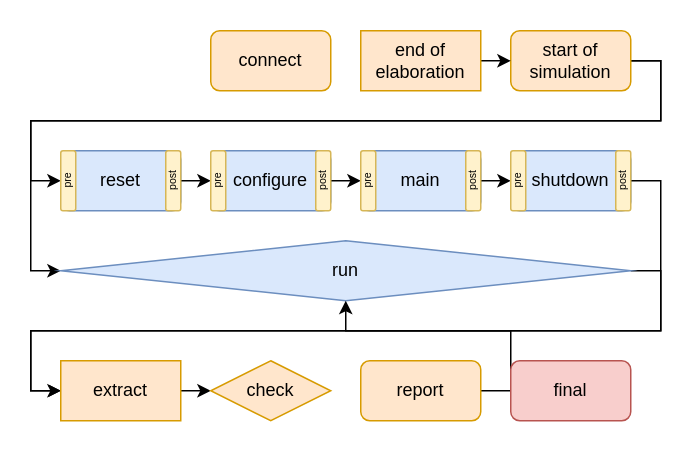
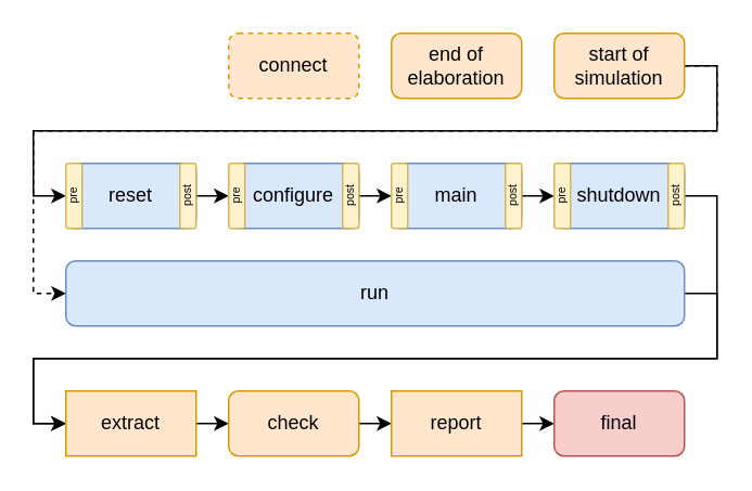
- <mxCell id="2" value="connect" style="rounded=1;whiteSpace=wrap;html=1;fillColor=#ffe6cc;strokeColor=#d79b00;" vertex="1" parent="1"><mxGeometry x="140" y="20" width="80" height="40" as="geometry" /></mxCell>
+ <mxCell id="2" value="connect" style="rounded=1;whiteSpace=wrap;html=1;fillColor=#ffe6cc;strokeColor=#d79b00;dashed=1;" vertex="1" parent="1"><mxGeometry x="140" y="20" width="80" height="40" as="geometry" /></mxCell>
- <mxCell id="26" value="end of elaboration" style="whiteSpace=wrap;html=1;fillColor=#ffe6cc;strokeColor=#d79b00;rounded=0;" vertex="1" parent="1"><mxGeometry x="240" y="20" width="80" height="40" as="geometry" /></mxCell>
+ <mxCell id="26" value="end of elaboration" style="rounded=1;whiteSpace=wrap;html=1;fillColor=#ffe6cc;strokeColor=#d79b00;" vertex="1" parent="1"><mxGeometry x="240" y="20" width="80" height="40" as="geometry" /></mxCell>
- <mxCell id="25" style="edgeStyle=orthogonalEdgeStyle;rounded=0;orthogonalLoop=1;jettySize=auto;html=1;exitX=1;exitY=0.5;exitDx=0;exitDy=0;entryX=0;entryY=0.5;entryDx=0;entryDy=0;" edge="1" parent="1" source="26" target="5"><mxGeometry relative="1" as="geometry" /></mxCell>
- <mxCell id="4" style="edgeStyle=orthogonalEdgeStyle;rounded=0;orthogonalLoop=1;jettySize=auto;html=1;exitX=1;exitY=0.5;exitDx=0;exitDy=0;entryX=0;entryY=0.5;entryDx=0;entryDy=0;" edge="1" parent="1" source="5" target="8"><mxGeometry relative="1" as="geometry"><Array as="points"><mxPoint x="440" y="40" /><mxPoint x="440" y="80" /><mxPoint x="20" y="80" /><mxPoint x="20" y="180" /></Array></mxGeometry></mxCell>
+ <mxCell id="4" style="edgeStyle=orthogonalEdgeStyle;rounded=0;orthogonalLoop=1;jettySize=auto;html=1;exitX=1;exitY=0.5;exitDx=0;exitDy=0;entryX=0;entryY=0.5;entryDx=0;entryDy=0;dashed=1;" edge="1" parent="1" source="5" target="8"><mxGeometry relative="1" as="geometry"><Array as="points"><mxPoint x="440" y="40" /><mxPoint x="440" y="80" /><mxPoint x="20" y="80" /><mxPoint x="20" y="180" /></Array></mxGeometry></mxCell>
- <mxCell id="8" value="run" style="rhombus;whiteSpace=wrap;html=1;fillColor=#dae8fc;strokeColor=#6c8ebf;" vertex="1" parent="1"><mxGeometry x="40" y="160" width="380" height="40" as="geometry" /></mxCell>
+ <mxCell id="8" value="run" style="rounded=1;whiteSpace=wrap;html=1;fillColor=#dae8fc;strokeColor=#6c8ebf;" vertex="1" parent="1"><mxGeometry x="40" y="160" width="380" height="40" as="geometry" /></mxCell>
- <mxCell id="7" style="edgeStyle=orthogonalEdgeStyle;rounded=0;orthogonalLoop=1;jettySize=auto;html=1;exitX=1;exitY=0.5;exitDx=0;exitDy=0;entryX=0;entryY=0.5;entryDx=0;entryDy=0;endArrow=open;" edge="1" parent="1" source="8" target="19"><mxGeometry relative="1" as="geometry" /></mxCell>
+ <mxCell id="7" style="edgeStyle=orthogonalEdgeStyle;rounded=0;orthogonalLoop=1;jettySize=auto;html=1;exitX=1;exitY=0.5;exitDx=0;exitDy=0;entryX=0;entryY=0.5;entryDx=0;entryDy=0;" edge="1" parent="1" source="8" target="19"><mxGeometry relative="1" as="geometry" /></mxCell>
- <mxCell id="22" style="edgeStyle=orthogonalEdgeStyle;rounded=0;orthogonalLoop=1;jettySize=auto;html=1;exitX=1;exitY=0.5;exitDx=0;exitDy=0;" edge="1" parent="1" source="23" target="8"><mxGeometry relative="1" as="geometry" /></mxCell>
+ <mxCell id="22" style="edgeStyle=orthogonalEdgeStyle;rounded=0;orthogonalLoop=1;jettySize=auto;html=1;exitX=1;exitY=0.5;exitDx=0;exitDy=0;entryX=0;entryY=0.5;entryDx=0;entryDy=0;" edge="1" parent="1" source="23" target="24"><mxGeometry relative="1" as="geometry" /></mxCell>
- <mxCell id="21" value="check" style="rhombus;whiteSpace=wrap;html=1;fillColor=#ffe6cc;strokeColor=#d79b00;" vertex="1" parent="1"><mxGeometry x="140" y="240" width="80" height="40" as="geometry" /></mxCell>
+ <mxCell id="21" value="check" style="rounded=1;whiteSpace=wrap;html=1;fillColor=#ffe6cc;strokeColor=#d79b00;" vertex="1" parent="1"><mxGeometry x="140" y="240" width="80" height="40" as="geometry" /></mxCell>
+ <mxCell id="20" style="edgeStyle=orthogonalEdgeStyle;rounded=0;orthogonalLoop=1;jettySize=auto;html=1;exitX=1;exitY=0.5;exitDx=0;exitDy=0;entryX=0;entryY=0.5;entryDx=0;entryDy=0;" edge="1" parent="1" source="21" target="23"><mxGeometry relative="1" as="geometry" /></mxCell>
- <mxCell id="23" value="report" style="rounded=1;whiteSpace=wrap;html=1;fillColor=#ffe6cc;strokeColor=#d79b00;" vertex="1" parent="1"><mxGeometry x="240" y="240" width="80" height="40" as="geometry" /></mxCell>
+ <mxCell id="23" value="report" style="whiteSpace=wrap;html=1;fillColor=#ffe6cc;strokeColor=#d79b00;rounded=0;" vertex="1" parent="1"><mxGeometry x="240" y="240" width="80" height="40" as="geometry" /></mxCell>
